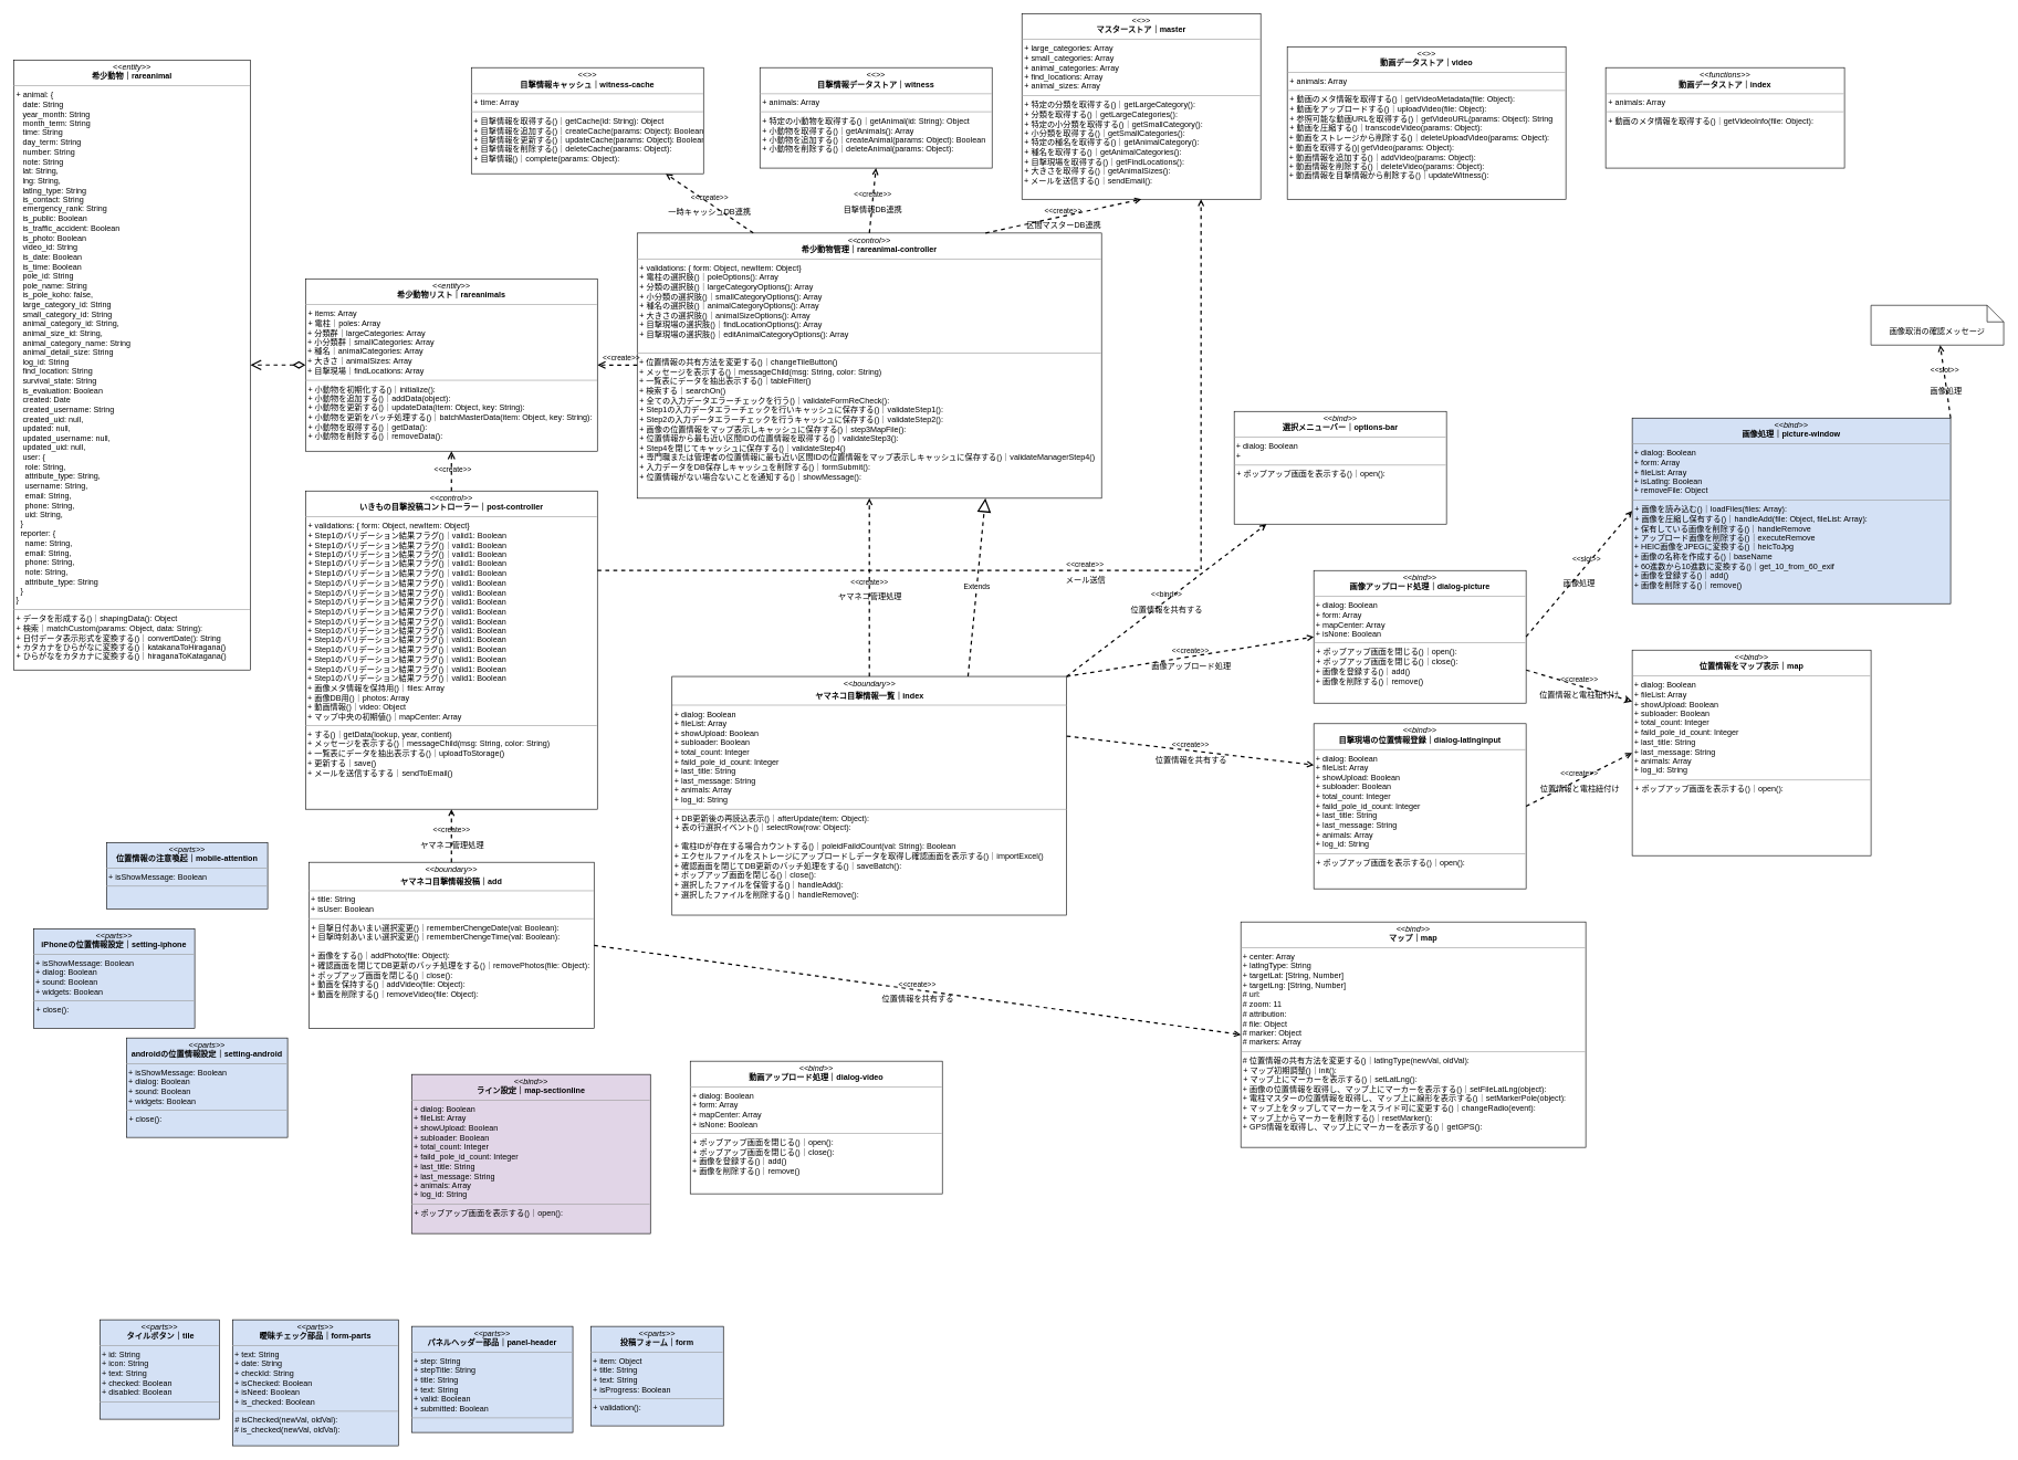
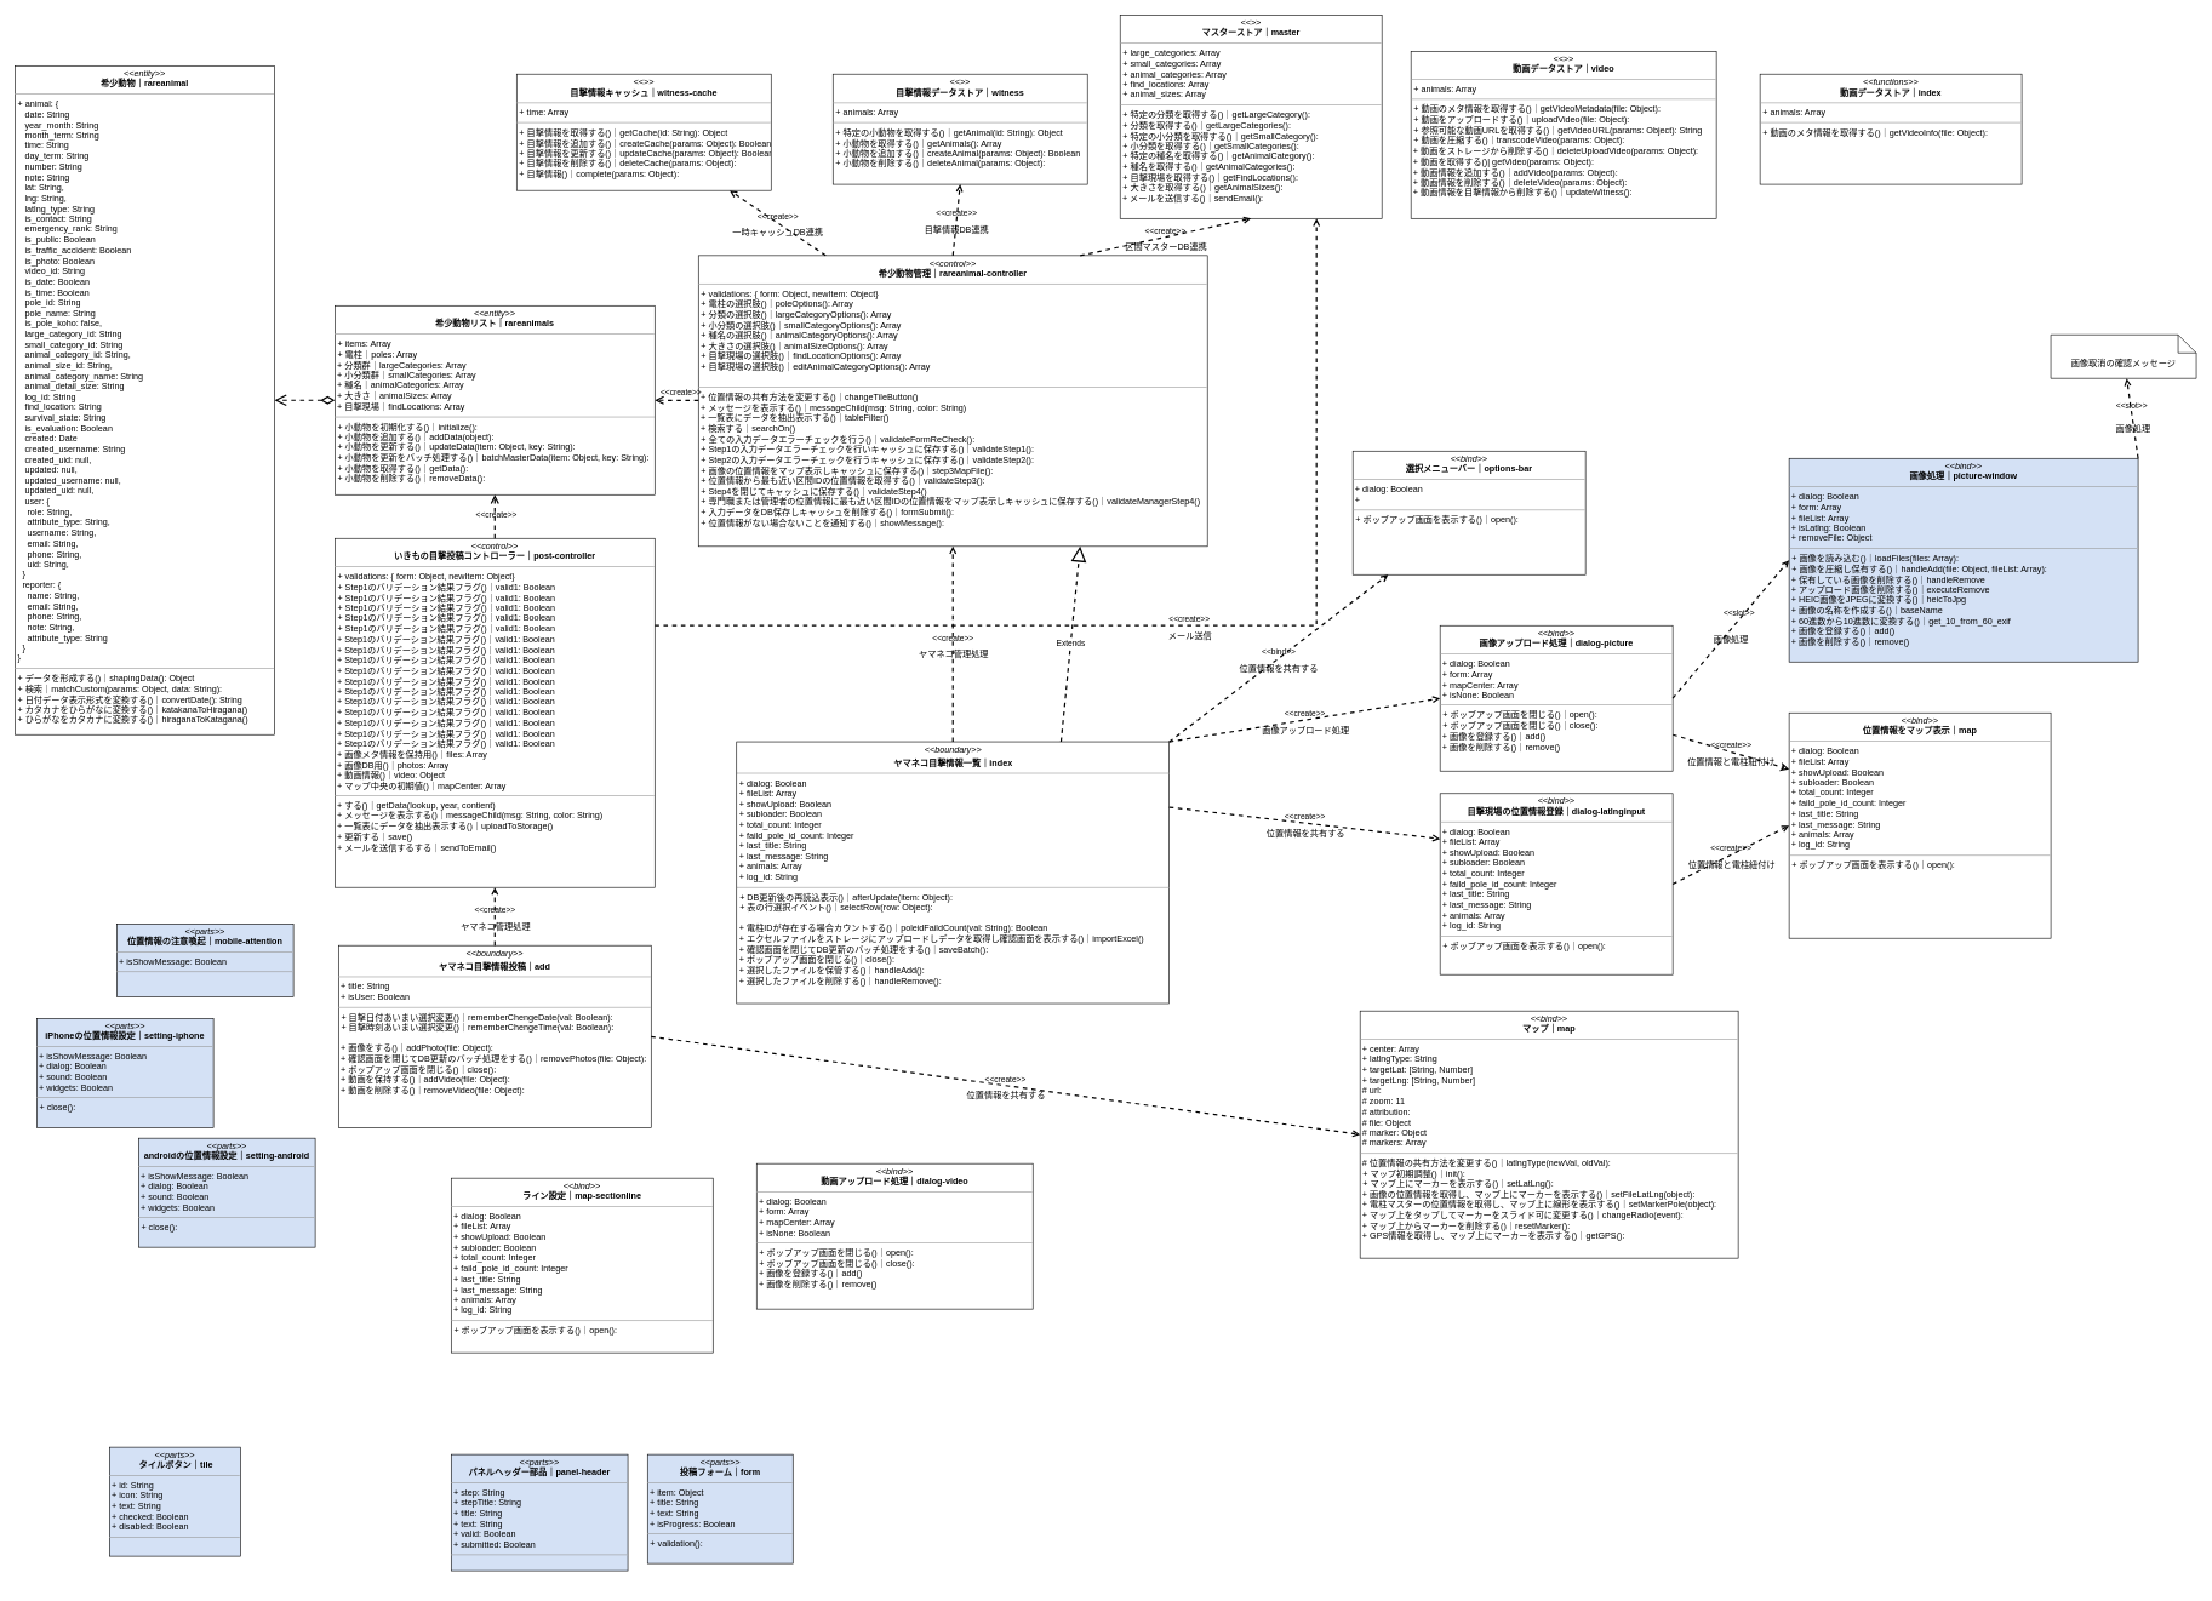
- <mxCell id="54" value="&lt;p style=&quot;margin:0px;margin-top:4px;text-align:center;&quot;&gt;&lt;i&gt;&amp;lt;&amp;lt;bind&amp;gt;&amp;gt;&lt;/i&gt;&lt;br&gt;&lt;b&gt;ライン設定&lt;/b&gt;&lt;b style=&quot;background-color: initial;&quot;&gt;｜map-sectionline&lt;/b&gt;&lt;/p&gt;&lt;hr size=&quot;1&quot;&gt;&lt;div&gt;&amp;nbsp;+ dialog: Boolean&lt;/div&gt;&lt;div&gt;&amp;nbsp;+ fileList: Array&amp;nbsp;&lt;/div&gt;&lt;div&gt;&amp;nbsp;+ showUpload: Boolean&lt;/div&gt;&lt;div&gt;&amp;nbsp;+ subloader: Boolean&lt;/div&gt;&lt;div&gt;&amp;nbsp;+ total_count: Integer&lt;/div&gt;&lt;div&gt;&amp;nbsp;+ faild_pole_id_count: Integer&lt;/div&gt;&lt;div&gt;&amp;nbsp;+ last_title: String&lt;/div&gt;&lt;div&gt;&amp;nbsp;+ last_message: String&lt;/div&gt;&lt;div&gt;&amp;nbsp;+ animals: Array&lt;/div&gt;&lt;div&gt;&amp;nbsp;+ log_id: String&lt;/div&gt;&lt;hr size=&quot;1&quot;&gt;&lt;p style=&quot;margin:0px;margin-left:4px;&quot;&gt;&lt;span style=&quot;background-color: initial;&quot;&gt;+ ポップアップ画面を表示する()｜open():&amp;nbsp;&lt;/span&gt;&lt;/p&gt;&amp;nbsp;" style="verticalAlign=top;align=left;overflow=fill;fontSize=12;fontFamily=Helvetica;html=1;fillColor=#e1d5e7;" vertex="1" parent="1"><mxGeometry x="620" y="1620" width="360" height="240" as="geometry" /></mxCell>
+ <mxCell id="54" value="&lt;p style=&quot;margin:0px;margin-top:4px;text-align:center;&quot;&gt;&lt;i&gt;&amp;lt;&amp;lt;bind&amp;gt;&amp;gt;&lt;/i&gt;&lt;br&gt;&lt;b&gt;ライン設定&lt;/b&gt;&lt;b style=&quot;background-color: initial;&quot;&gt;｜map-sectionline&lt;/b&gt;&lt;/p&gt;&lt;hr size=&quot;1&quot;&gt;&lt;div&gt;&amp;nbsp;+ dialog: Boolean&lt;/div&gt;&lt;div&gt;&amp;nbsp;+ fileList: Array&amp;nbsp;&lt;/div&gt;&lt;div&gt;&amp;nbsp;+ showUpload: Boolean&lt;/div&gt;&lt;div&gt;&amp;nbsp;+ subloader: Boolean&lt;/div&gt;&lt;div&gt;&amp;nbsp;+ total_count: Integer&lt;/div&gt;&lt;div&gt;&amp;nbsp;+ faild_pole_id_count: Integer&lt;/div&gt;&lt;div&gt;&amp;nbsp;+ last_title: String&lt;/div&gt;&lt;div&gt;&amp;nbsp;+ last_message: String&lt;/div&gt;&lt;div&gt;&amp;nbsp;+ animals: Array&lt;/div&gt;&lt;div&gt;&amp;nbsp;+ log_id: String&lt;/div&gt;&lt;hr size=&quot;1&quot;&gt;&lt;p style=&quot;margin:0px;margin-left:4px;&quot;&gt;&lt;span style=&quot;background-color: initial;&quot;&gt;+ ポップアップ画面を表示する()｜open():&amp;nbsp;&lt;/span&gt;&lt;/p&gt;&amp;nbsp;" style="verticalAlign=top;align=left;overflow=fill;fontSize=12;fontFamily=Helvetica;html=1;" vertex="1" parent="1"><mxGeometry x="620" y="1620" width="360" height="240" as="geometry" /></mxCell>
- <mxCell id="48" value="&lt;p style=&quot;margin:0px;margin-top:4px;text-align:center;&quot;&gt;&lt;i&gt;&amp;lt;&amp;lt;parts&amp;gt;&amp;gt;&lt;/i&gt;&lt;br&gt;&lt;b&gt;曖昧チェック部品｜&lt;/b&gt;&lt;b style=&quot;background-color: initial;&quot;&gt;form-parts&lt;/b&gt;&lt;/p&gt;&lt;hr size=&quot;1&quot;&gt;&lt;div&gt;&amp;nbsp;+ text: String&lt;span style=&quot;background-color: initial;&quot;&gt;&lt;br&gt;&lt;/span&gt;&lt;/div&gt;&lt;div&gt;&lt;span style=&quot;background-color: initial;&quot;&gt;&amp;nbsp;+ date: String&lt;/span&gt;&lt;br&gt;&lt;/div&gt;&lt;div&gt;&amp;nbsp;+ checkId: String&lt;span style=&quot;background-color: initial;&quot;&gt;&lt;br&gt;&lt;/span&gt;&lt;/div&gt;&amp;nbsp;+&amp;nbsp;&lt;span style=&quot;background-color: initial;&quot;&gt;isChecked: Boolean&lt;/span&gt;&lt;br&gt;&lt;div&gt;&lt;span style=&quot;background-color: initial;&quot;&gt;&amp;nbsp;+ isNeed: Boolean&lt;/span&gt;&lt;/div&gt;&lt;div&gt;&amp;nbsp;+ is_checked: Boolean&lt;span style=&quot;background-color: initial;&quot;&gt;&lt;br&gt;&lt;/span&gt;&lt;/div&gt;&lt;hr size=&quot;1&quot;&gt;&lt;p style=&quot;margin:0px;margin-left:4px;&quot;&gt;# isChecked(newVal, oldVal):&amp;nbsp;&lt;/p&gt;&amp;nbsp;# is_checked(newVal, oldVal&lt;span style=&quot;background-color: initial;&quot;&gt;):&amp;nbsp;&lt;/span&gt;&lt;p style=&quot;margin:0px;margin-left:4px;&quot;&gt;&lt;br&gt;&lt;/p&gt;" style="verticalAlign=top;align=left;overflow=fill;fontSize=12;fontFamily=Helvetica;html=1;fillColor=#D4E1F5;" parent="1" vertex="1"><mxGeometry x="350" y="1990" width="250" height="190" as="geometry" /></mxCell>
